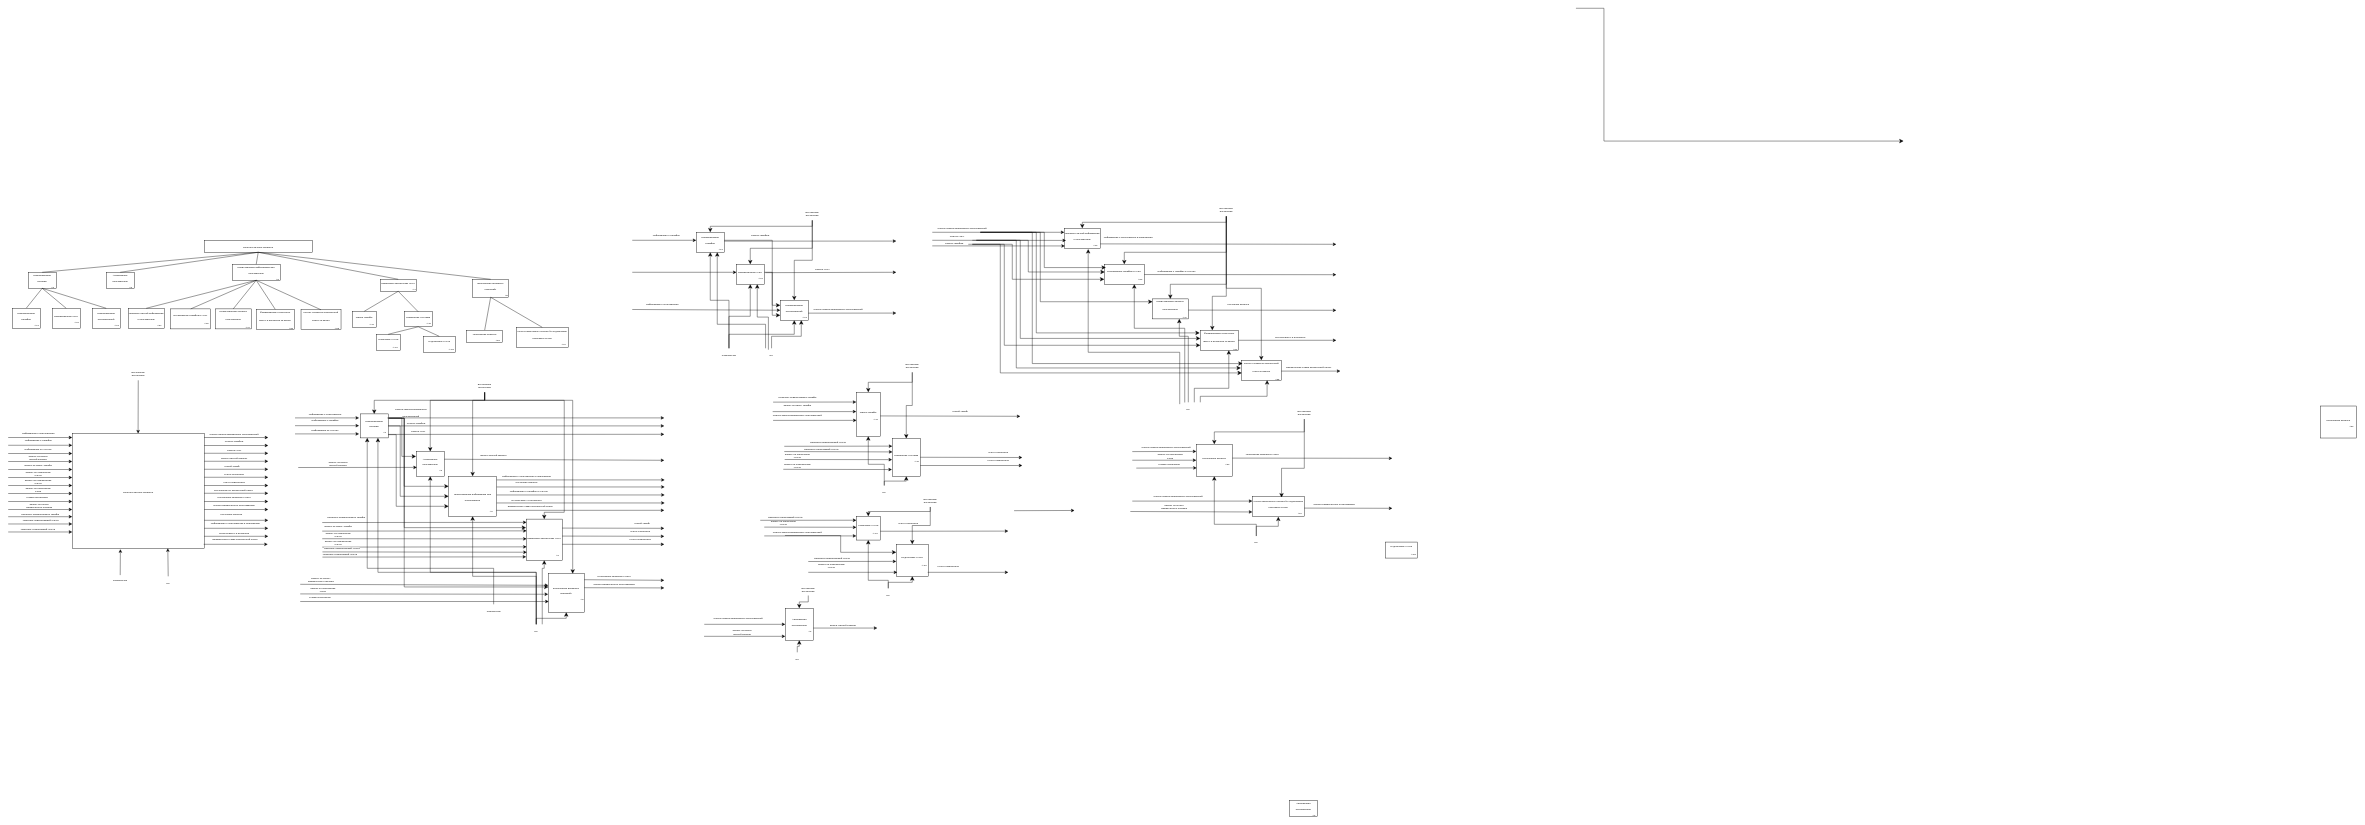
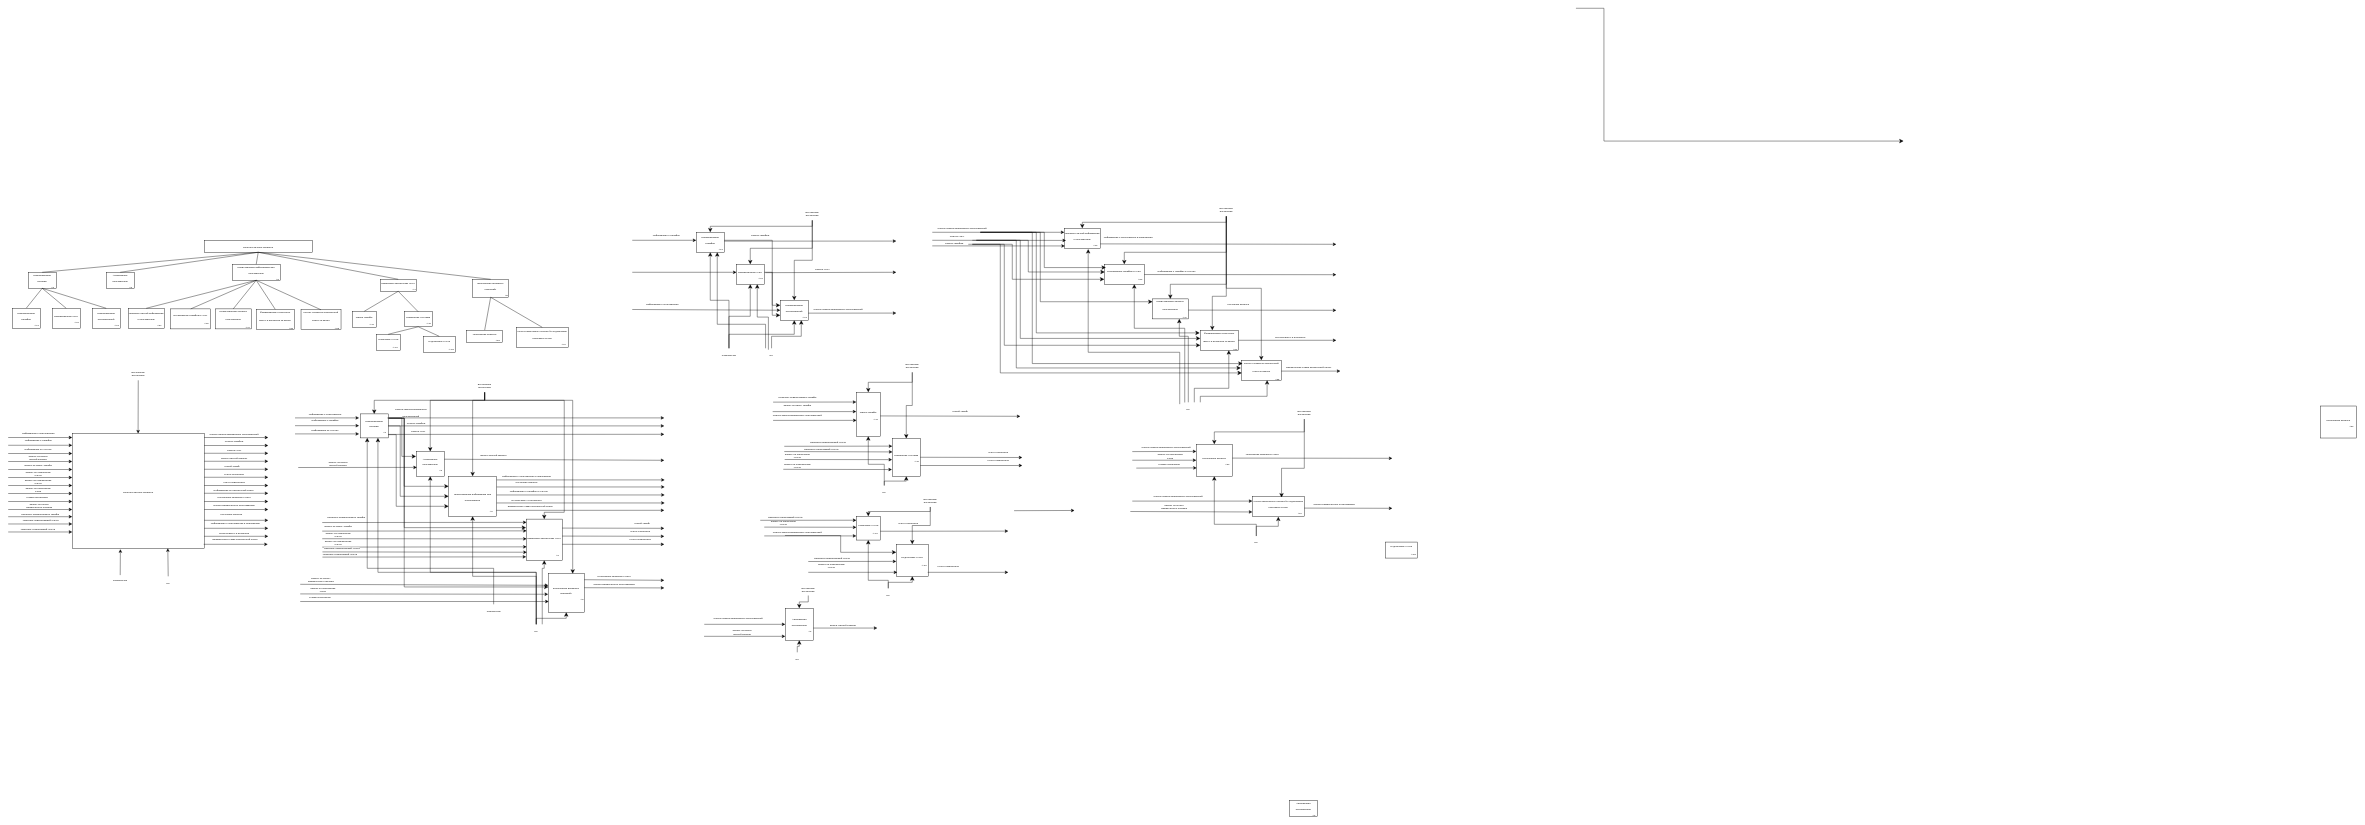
- <mxCell id="93" value="&lt;font style=&quot;font-size: 6px;&quot;&gt;&amp;nbsp;Внутренние об абонентской плате&lt;/font&gt;" style="text;html=1;align=center;verticalAlign=middle;whiteSpace=wrap;rounded=0;" parent="1" vertex="1"><mxGeometry x="517.5" y="1208" width="130" height="30" as="geometry" /></mxCell>
+ <mxCell id="93" value="&lt;font style=&quot;font-size: 6px;&quot;&gt;&amp;nbsp;Информация об абонентской плате&lt;/font&gt;" style="text;html=1;align=center;verticalAlign=middle;whiteSpace=wrap;rounded=0;" parent="1" vertex="1"><mxGeometry x="517.5" y="1208" width="130" height="30" as="geometry" /></mxCell>
